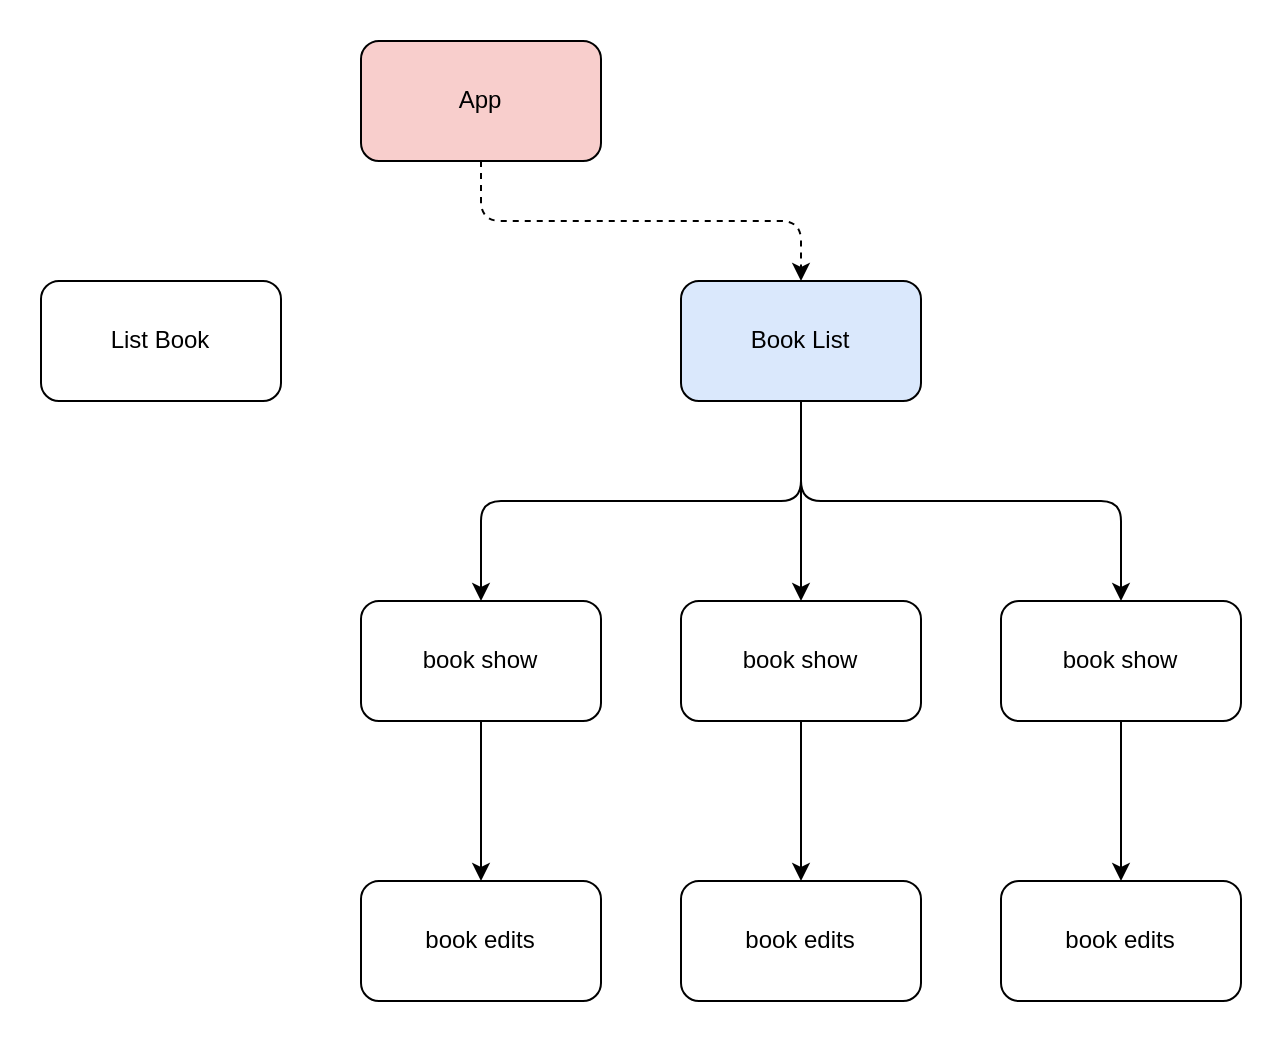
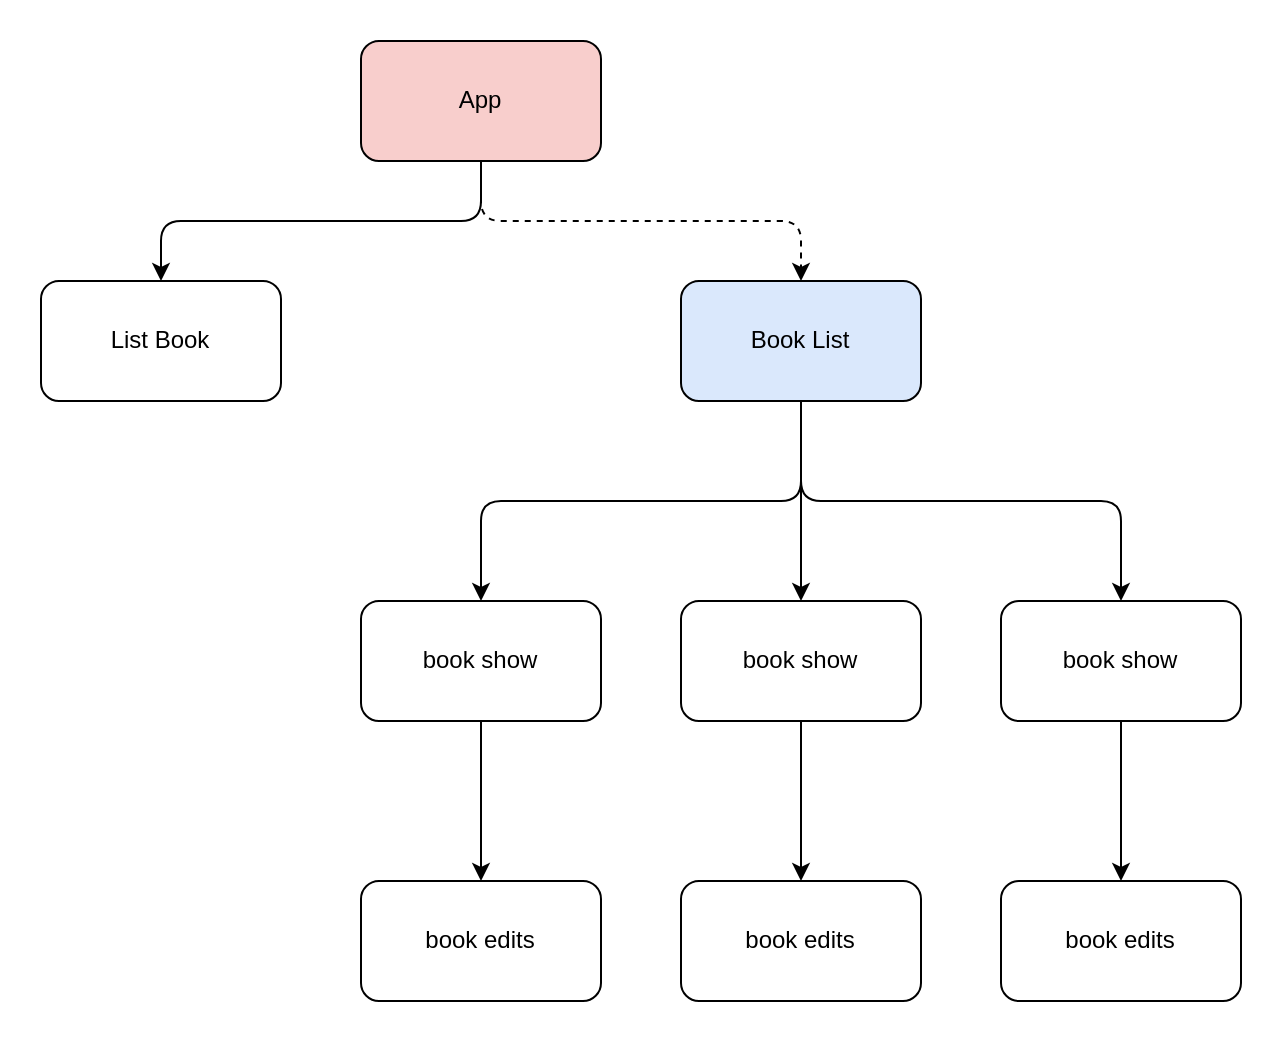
+ <mxCell id="2" style="edgeStyle=elbowEdgeStyle;elbow=vertical;html=1;exitX=0.5;exitY=1;exitDx=0;exitDy=0;entryX=0.5;entryY=0;entryDx=0;entryDy=0;" parent="1" source="4" target="5" edge="1"><mxGeometry relative="1" as="geometry" /></mxCell>
